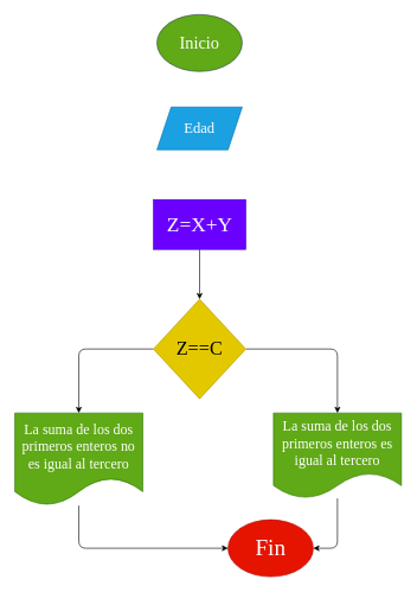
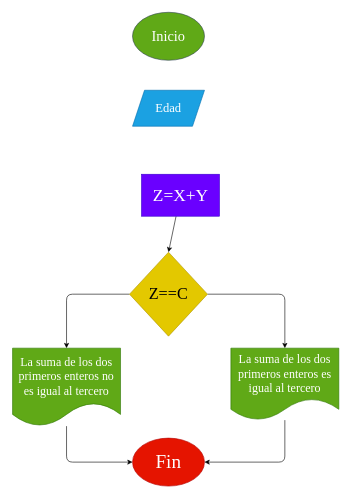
- <mxCell id="13" value="&lt;font style=&quot;font-size: 29px; font-weight: normal;&quot;&gt;Z=X+Y&lt;/font&gt;" style="text;strokeColor=#3700CC;fillColor=#6a00ff;html=1;fontSize=29;fontStyle=1;verticalAlign=middle;align=center;fontColor=#ffffff;fontFamily=Comic Sans MS;" parent="1" vertex="1"><mxGeometry x="215" y="280" width="130" height="70" as="geometry" /></mxCell>
+ <mxCell id="13" value="&lt;font style=&quot;font-size: 29px; font-weight: normal;&quot;&gt;Z=X+Y&lt;/font&gt;" style="text;strokeColor=#3700CC;fillColor=#6a00ff;html=1;fontSize=29;fontStyle=1;verticalAlign=middle;align=center;fontColor=#ffffff;fontFamily=Comic Sans MS;" parent="1" vertex="1"><mxGeometry x="235" y="290" width="130" height="70" as="geometry" /></mxCell>
- <mxCell id="11" value="Fin" style="ellipse;whiteSpace=wrap;html=1;fontSize=32;fillColor=#e51400;fontColor=#ffffff;strokeColor=#B20000;fontFamily=Comic Sans MS;" parent="1" vertex="1"><mxGeometry x="320" y="730" width="120" height="80" as="geometry" /></mxCell>
+ <mxCell id="11" value="Fin" style="ellipse;whiteSpace=wrap;html=1;fontSize=32;fillColor=#e51400;fontColor=#ffffff;strokeColor=#B20000;fontFamily=Comic Sans MS;" parent="1" vertex="1"><mxGeometry x="220" y="730" width="120" height="80" as="geometry" /></mxCell>
